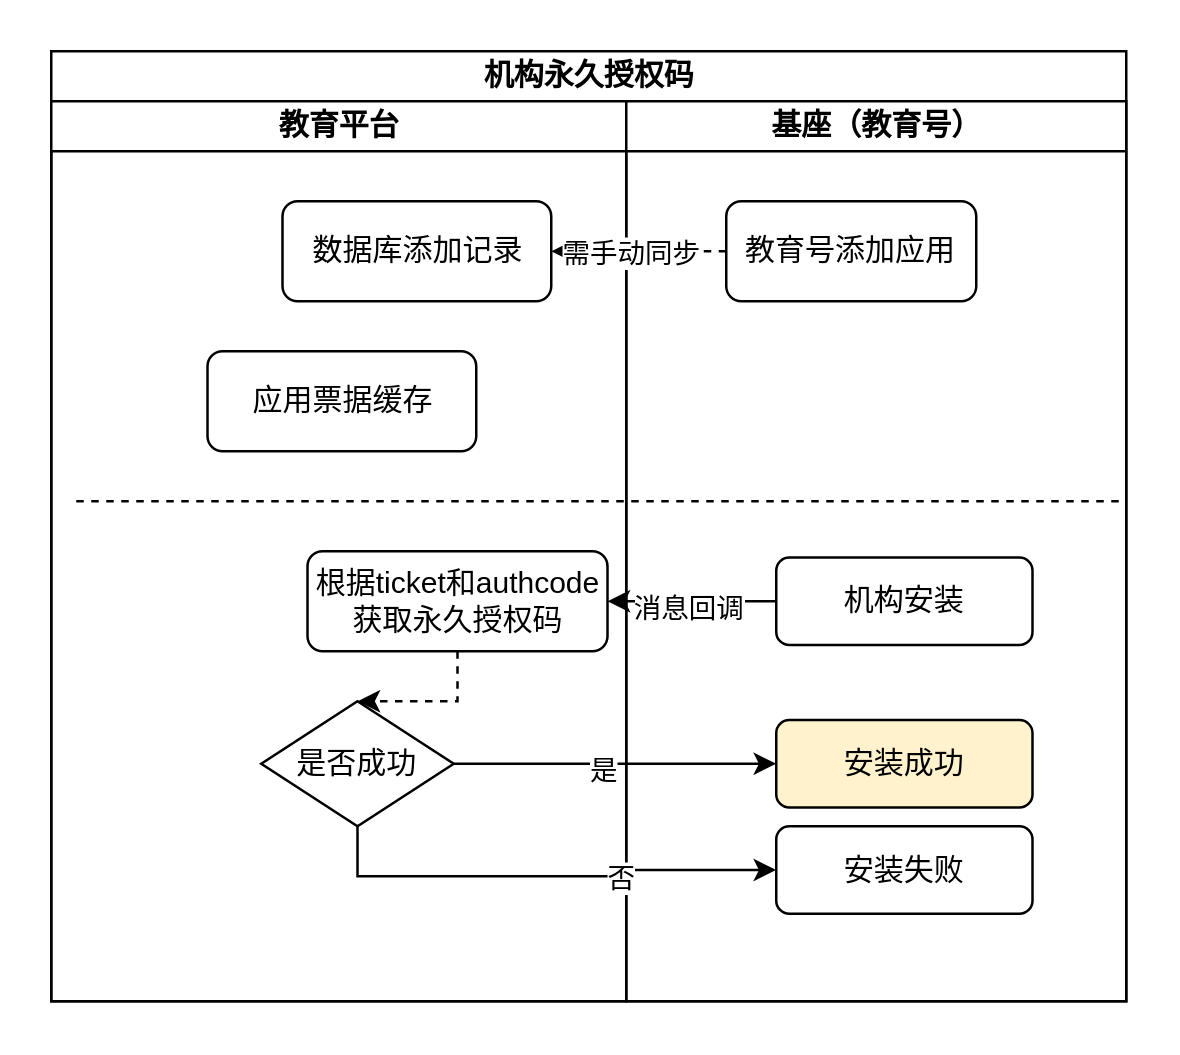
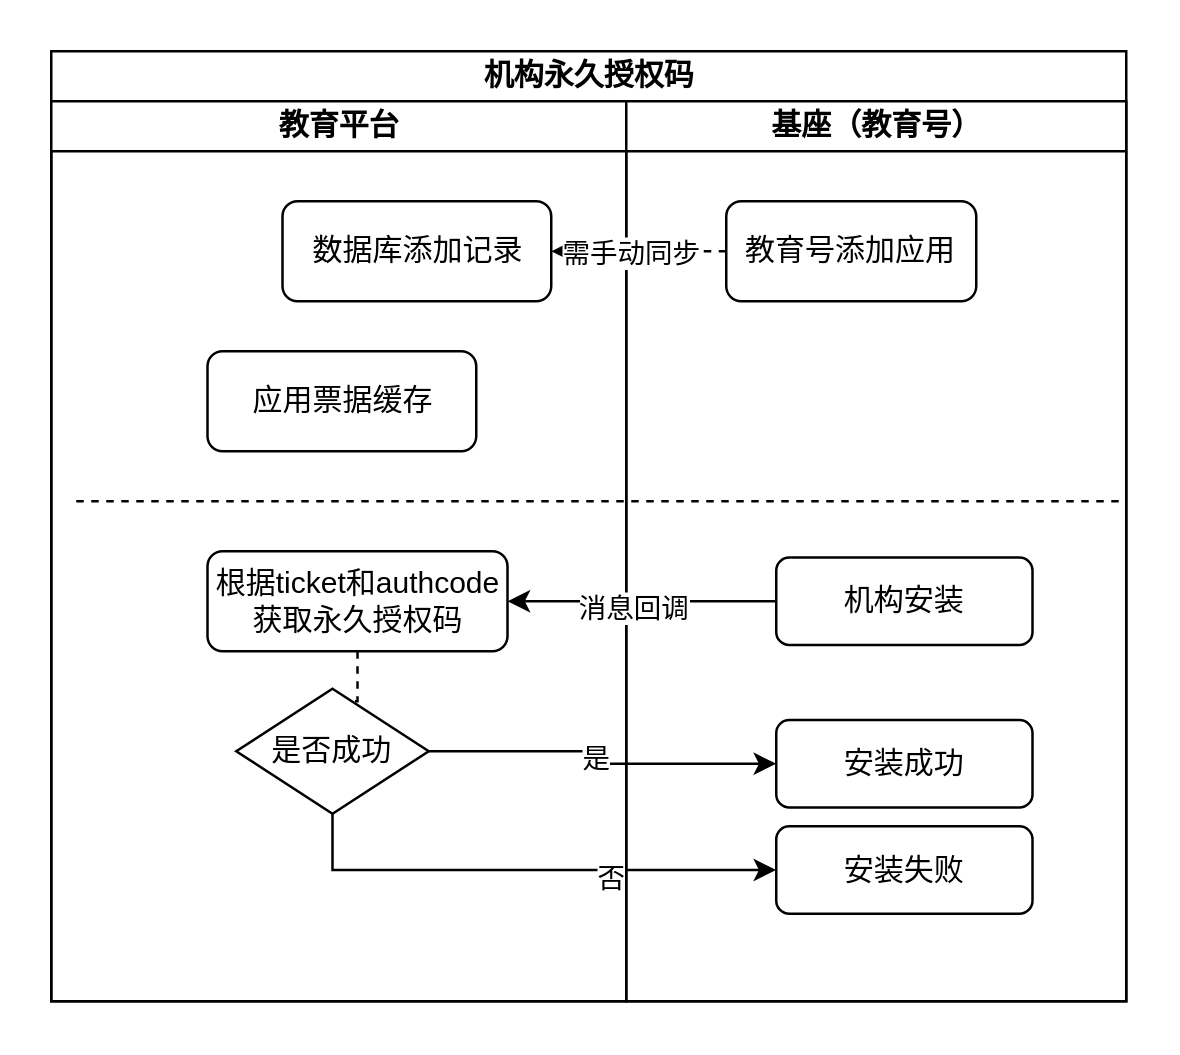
- <mxCell id="7" value="根据ticket和authcode&lt;br&gt;获取永久授权码" style="rounded=1;whiteSpace=wrap;html=1;" vertex="1" parent="3"><mxGeometry x="102.5" y="180" width="120" height="40" as="geometry" /></mxCell>
+ <mxCell id="7" value="根据ticket和authcode&lt;br&gt;获取永久授权码" style="rounded=1;whiteSpace=wrap;html=1;" vertex="1" parent="3"><mxGeometry x="62.5" y="180" width="120" height="40" as="geometry" /></mxCell>
- <mxCell id="8" value="是否成功" style="rhombus;whiteSpace=wrap;html=1;" vertex="1" parent="3"><mxGeometry x="84" y="240" width="77" height="50" as="geometry" /></mxCell>
+ <mxCell id="8" value="是否成功" style="rhombus;whiteSpace=wrap;html=1;" vertex="1" parent="3"><mxGeometry x="74" y="235" width="77" height="50" as="geometry" /></mxCell>
- <mxCell id="13" value="安装成功" style="rounded=1;whiteSpace=wrap;html=1;fillColor=#fff2cc;" vertex="1" parent="10"><mxGeometry x="60" y="247.5" width="102.5" height="35" as="geometry" /></mxCell>
+ <mxCell id="13" value="安装成功" style="rounded=1;whiteSpace=wrap;html=1;" vertex="1" parent="10"><mxGeometry x="60" y="247.5" width="102.5" height="35" as="geometry" /></mxCell>
